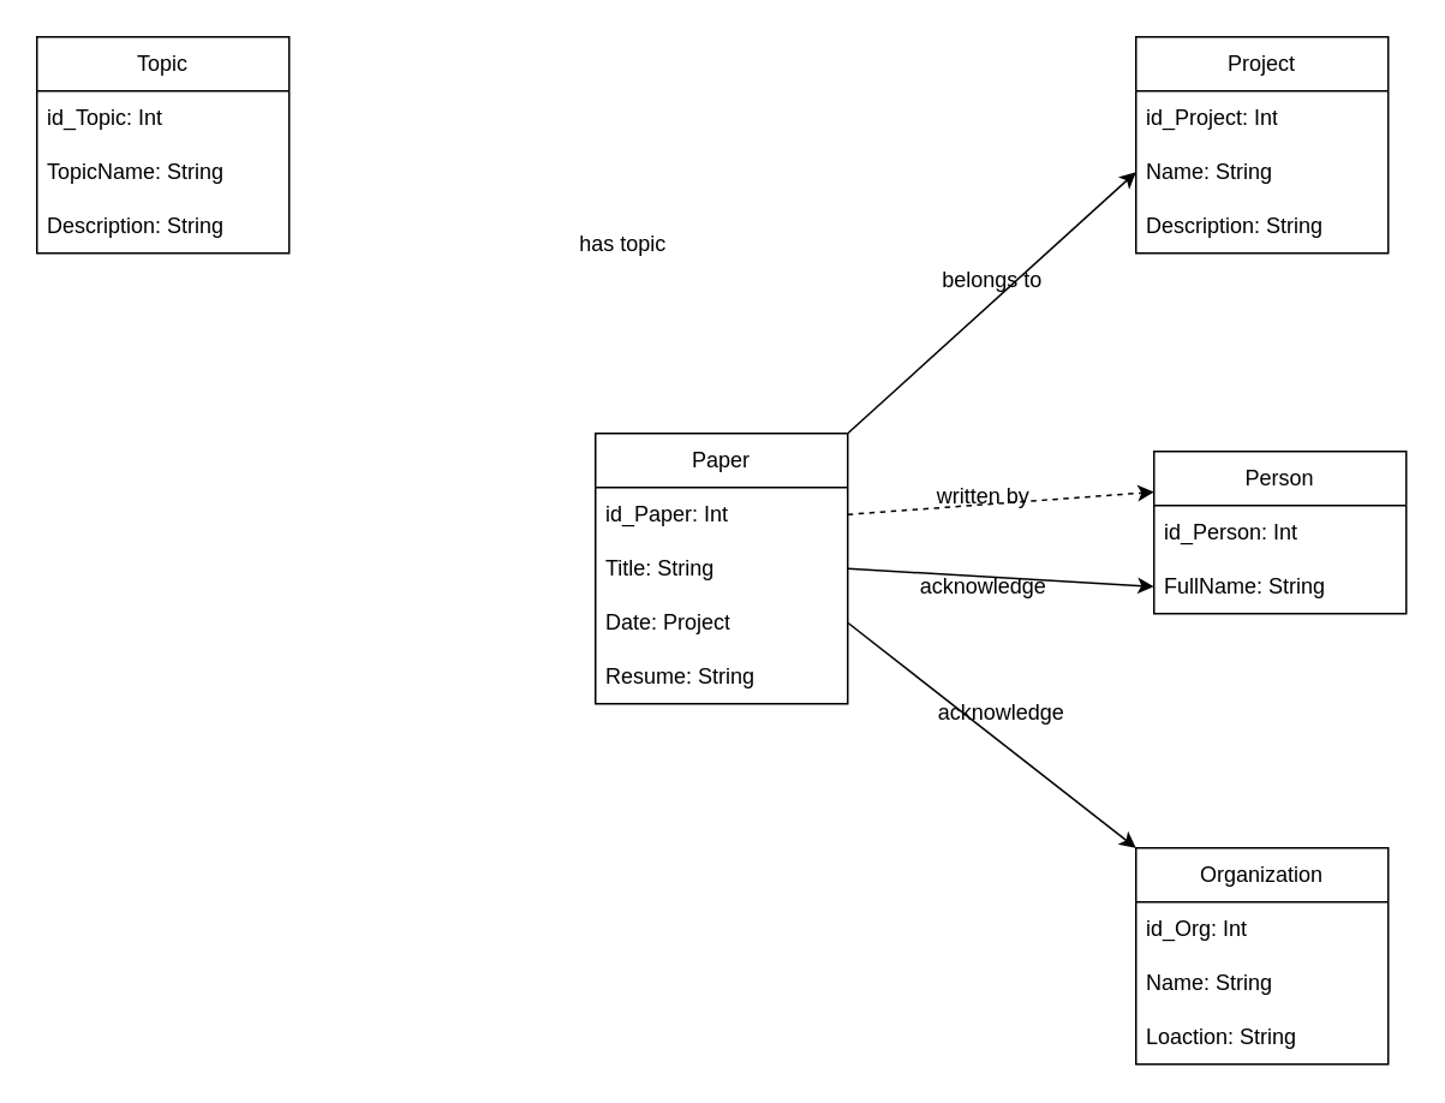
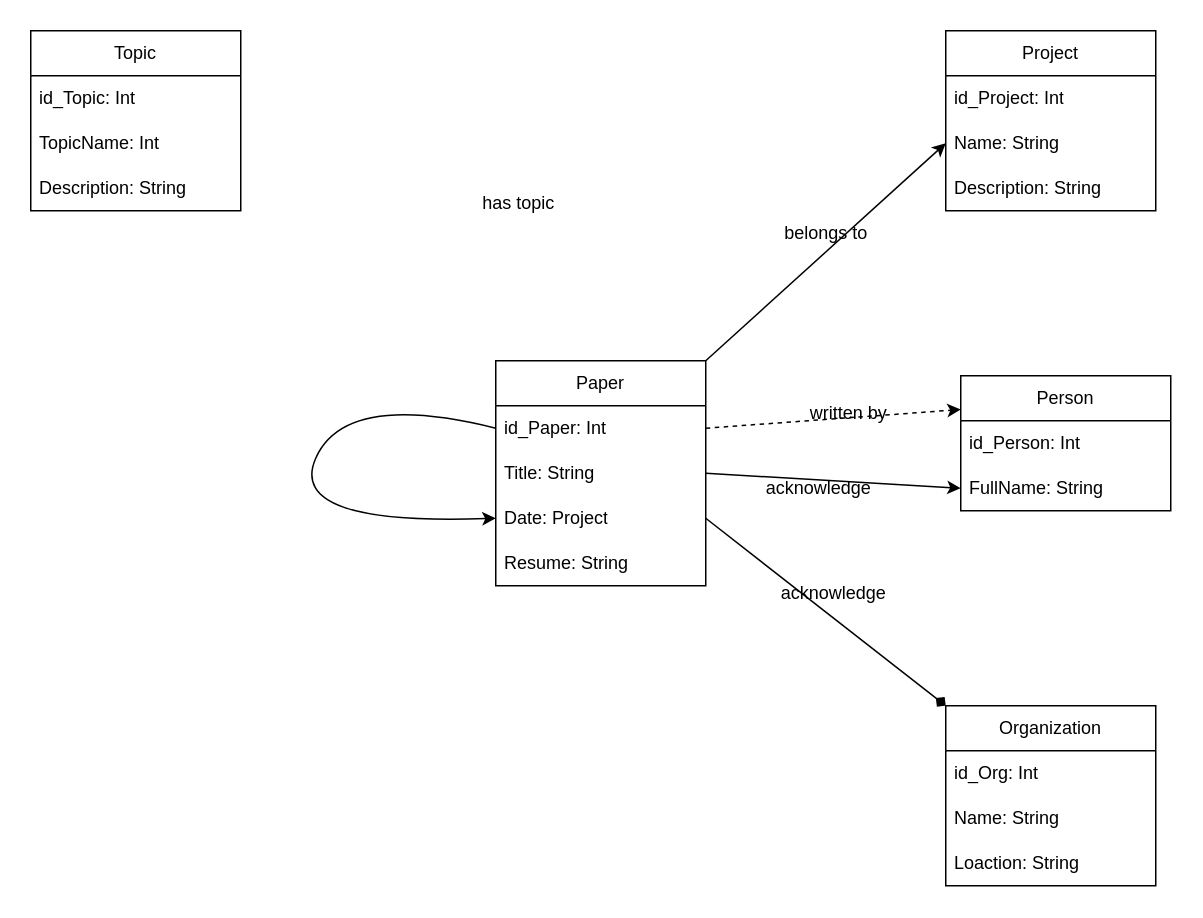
- <mxCell id="15" value="TopicName: String" style="text;strokeColor=none;fillColor=none;align=left;verticalAlign=middle;spacingLeft=4;spacingRight=4;overflow=hidden;points=[[0,0.5],[1,0.5]];portConstraint=eastwest;rotatable=0;whiteSpace=wrap;html=1;" parent="13" vertex="1"><mxGeometry y="60" width="140" height="30" as="geometry" /></mxCell>
+ <mxCell id="15" value="TopicName: Int" style="text;strokeColor=none;fillColor=none;align=left;verticalAlign=middle;spacingLeft=4;spacingRight=4;overflow=hidden;points=[[0,0.5],[1,0.5]];portConstraint=eastwest;rotatable=0;whiteSpace=wrap;html=1;" parent="13" vertex="1"><mxGeometry y="60" width="140" height="30" as="geometry" /></mxCell>
- <mxCell id="24" value="written by" style="text;html=1;align=center;verticalAlign=middle;resizable=0;points=[];autosize=1;strokeColor=none;fillColor=none;" parent="1" vertex="1"><mxGeometry x="510" y="260" width="70" height="30" as="geometry" /></mxCell>
+ <mxCell id="24" value="written by" style="text;html=1;align=center;verticalAlign=middle;resizable=0;points=[];autosize=1;strokeColor=none;fillColor=none;" parent="1" vertex="1"><mxGeometry x="530" y="260" width="70" height="30" as="geometry" /></mxCell>
+ <mxCell id="22" value="" style="curved=1;endArrow=classic;html=1;rounded=0;exitX=0;exitY=0.5;exitDx=0;exitDy=0;entryX=0;entryY=0.5;entryDx=0;entryDy=0;" parent="17" source="18" target="20" edge="1"><mxGeometry width="50" height="50" relative="1" as="geometry"><mxPoint x="-100" y="50" as="sourcePoint" /><mxPoint x="-170" y="50" as="targetPoint" /><Array as="points"><mxPoint x="-100" y="20" /><mxPoint x="-140" y="110" /></Array></mxGeometry></mxCell>
- <mxCell id="27" value="" style="endArrow=classic;html=1;rounded=0;entryX=0;entryY=0;entryDx=0;entryDy=0;exitX=1;exitY=0.5;exitDx=0;exitDy=0;" parent="1" source="20" target="2" edge="1"><mxGeometry width="50" height="50" relative="1" as="geometry"><mxPoint x="490" y="530" as="sourcePoint" /><mxPoint x="540" y="480" as="targetPoint" /></mxGeometry></mxCell>
+ <mxCell id="27" value="" style="endArrow=diamond;html=1;rounded=0;entryX=0;entryY=0;entryDx=0;entryDy=0;exitX=1;exitY=0.5;exitDx=0;exitDy=0;" parent="1" source="20" target="2" edge="1"><mxGeometry width="50" height="50" relative="1" as="geometry"><mxPoint x="490" y="530" as="sourcePoint" /><mxPoint x="540" y="480" as="targetPoint" /></mxGeometry></mxCell>
